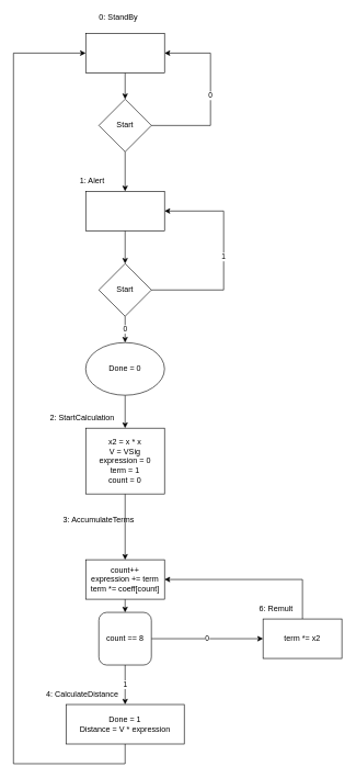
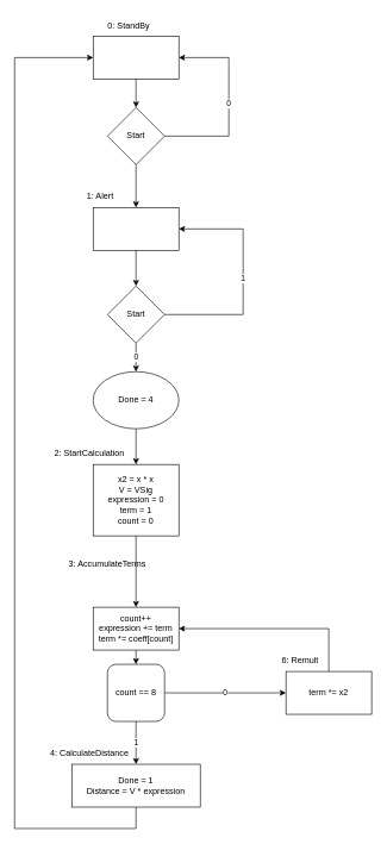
- <mxCell id="9" value="0: StandBy" style="text;html=1;strokeColor=none;fillColor=none;align=center;verticalAlign=middle;whiteSpace=wrap;rounded=0;" vertex="1" parent="1"><mxGeometry x="130" y="10" width="100" height="30" as="geometry" /></mxCell>
+ <mxCell id="9" value="0: StandBy" style="text;html=1;strokeColor=none;fillColor=none;align=center;verticalAlign=middle;whiteSpace=wrap;rounded=0;" vertex="1" parent="1"><mxGeometry x="130" y="20" width="100" height="30" as="geometry" /></mxCell>
- <mxCell id="18" value="Done = 0" style="ellipse;whiteSpace=wrap;html=1;" vertex="1" parent="1"><mxGeometry x="130" y="520" width="120" height="80" as="geometry" /></mxCell>
+ <mxCell id="18" value="Done = 4" style="ellipse;whiteSpace=wrap;html=1;" vertex="1" parent="1"><mxGeometry x="130" y="520" width="120" height="80" as="geometry" /></mxCell>
